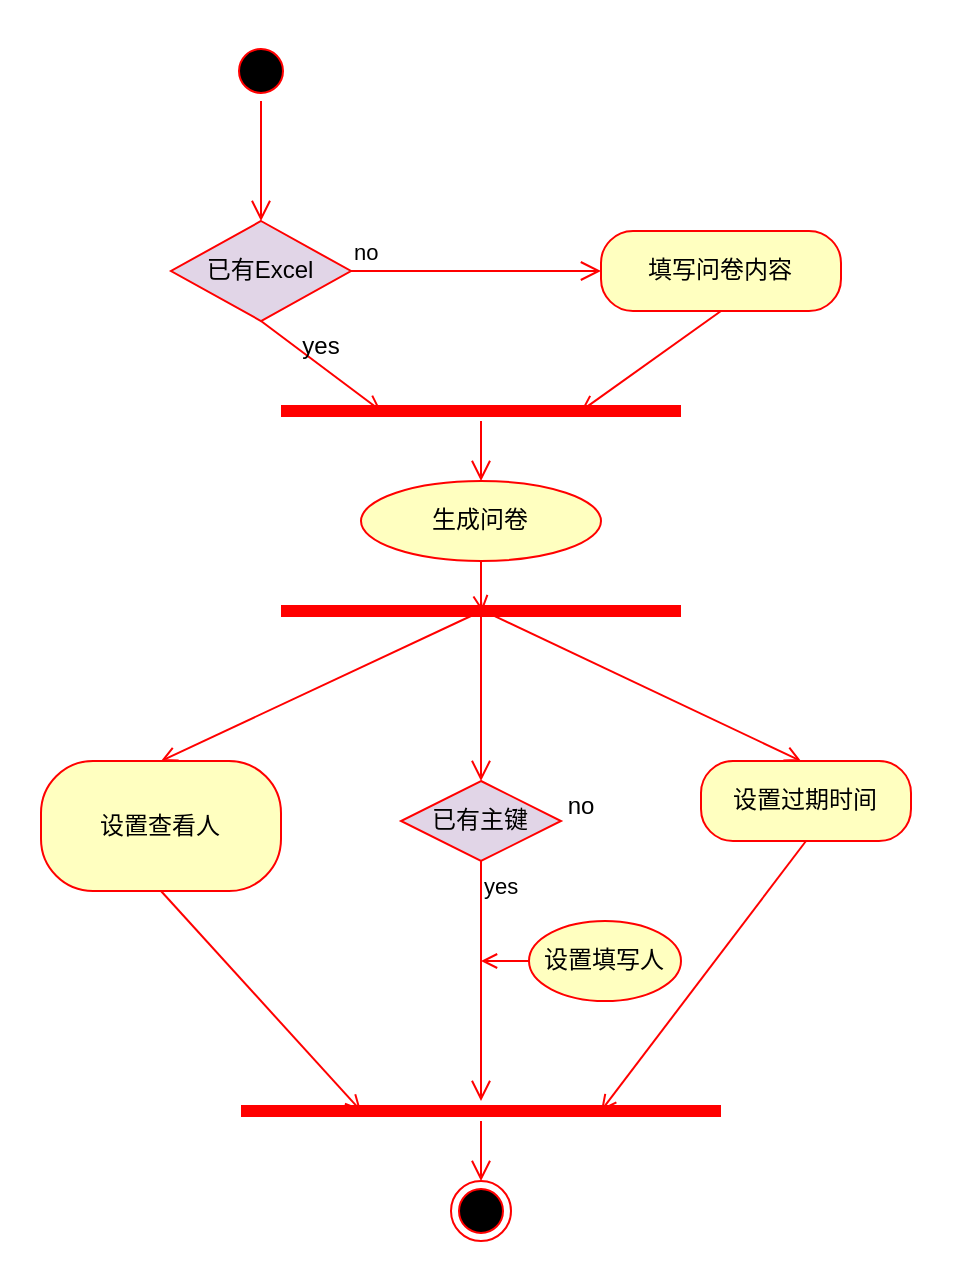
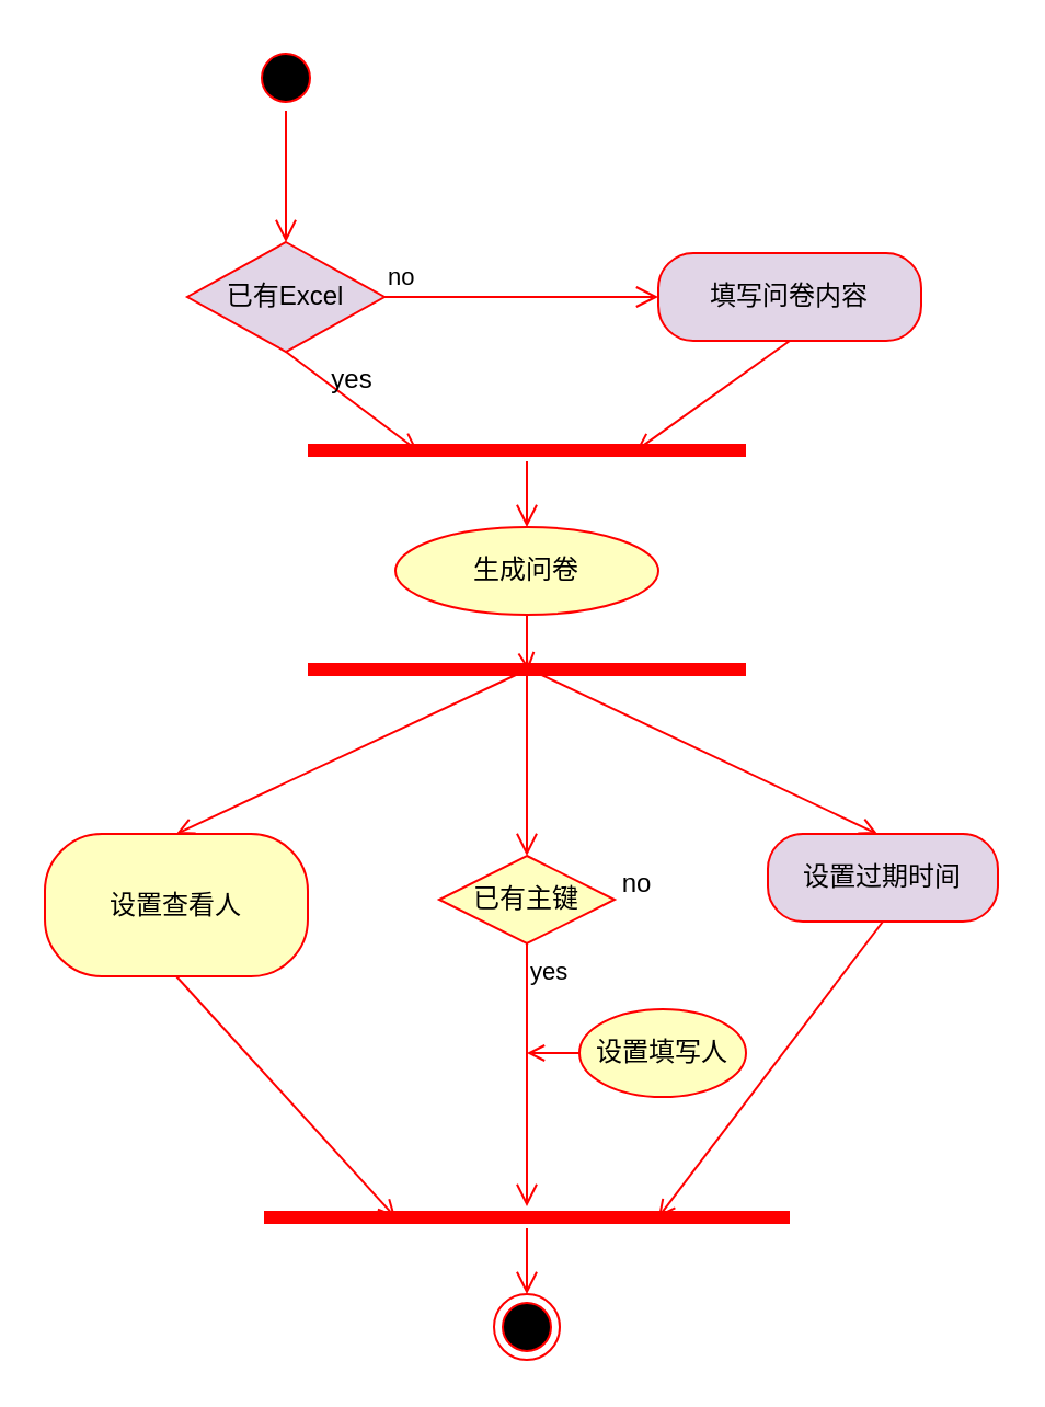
- <mxCell id="6" value="填写问卷内容" style="rounded=1;whiteSpace=wrap;html=1;arcSize=40;fontColor=#000000;fillColor=#ffffc0;strokeColor=#ff0000;" parent="1" vertex="1"><mxGeometry x="300" y="115" width="120" height="40" as="geometry" /></mxCell>
+ <mxCell id="6" value="填写问卷内容" style="rounded=1;whiteSpace=wrap;html=1;arcSize=40;fontColor=#000000;fillColor=#e1d5e7;strokeColor=#ff0000;" parent="1" vertex="1"><mxGeometry x="300" y="115" width="120" height="40" as="geometry" /></mxCell>
- <mxCell id="17" value="设置过期时间" style="rounded=1;whiteSpace=wrap;html=1;arcSize=40;fontColor=#000000;fillColor=#ffffc0;strokeColor=#ff0000;" parent="1" vertex="1"><mxGeometry x="350" y="380" width="105" height="40" as="geometry" /></mxCell>
+ <mxCell id="17" value="设置过期时间" style="rounded=1;whiteSpace=wrap;html=1;arcSize=40;fontColor=#000000;fillColor=#e1d5e7;strokeColor=#ff0000;" parent="1" vertex="1"><mxGeometry x="350" y="380" width="105" height="40" as="geometry" /></mxCell>
- <mxCell id="20" value="已有主键" style="rhombus;whiteSpace=wrap;html=1;fontColor=#000000;fillColor=#e1d5e7;strokeColor=#ff0000;" parent="1" vertex="1"><mxGeometry x="200" y="390" width="80" height="40" as="geometry" /></mxCell>
+ <mxCell id="20" value="已有主键" style="rhombus;whiteSpace=wrap;html=1;fontColor=#000000;fillColor=#ffffc0;strokeColor=#ff0000;" parent="1" vertex="1"><mxGeometry x="200" y="390" width="80" height="40" as="geometry" /></mxCell>
